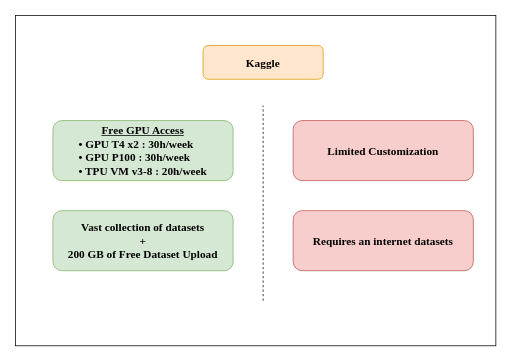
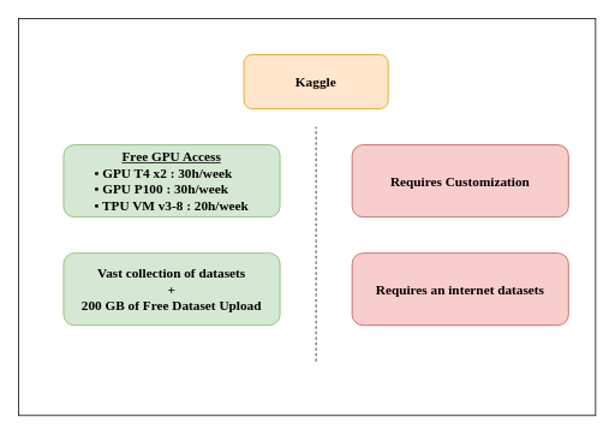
- <mxCell id="3" value="Kaggle" style="rounded=1;whiteSpace=wrap;html=1;fillColor=#ffe6cc;strokeColor=#d79b00;fontFamily=Quicksand;fontSource=https%3A%2F%2Ffonts.googleapis.com%2Fcss%3Ffamily%3DQuicksand;fontStyle=1;fontSize=15;" vertex="1" parent="1"><mxGeometry x="270" y="60" width="160" height="45" as="geometry" /></mxCell>
+ <mxCell id="3" value="Kaggle" style="rounded=1;whiteSpace=wrap;html=1;fillColor=#ffe6cc;strokeColor=#d79b00;fontFamily=Quicksand;fontSource=https%3A%2F%2Ffonts.googleapis.com%2Fcss%3Ffamily%3DQuicksand;fontStyle=1;fontSize=15;" vertex="1" parent="1"><mxGeometry x="270" width="160" height="60" as="geometry" y="60" /></mxCell>
- <mxCell id="7" value="Limited Customization" style="rounded=1;whiteSpace=wrap;html=1;fillColor=#f8cecc;strokeColor=#b85450;fontFamily=Quicksand;fontSource=https%3A%2F%2Ffonts.googleapis.com%2Fcss%3Ffamily%3DQuicksand;fontStyle=1;fontSize=15;" vertex="1" parent="1"><mxGeometry x="390" y="160" width="240" height="80" as="geometry" /></mxCell>
+ <mxCell id="7" value="Requires Customization" style="rounded=1;whiteSpace=wrap;html=1;fillColor=#f8cecc;strokeColor=#b85450;fontFamily=Quicksand;fontSource=https%3A%2F%2Ffonts.googleapis.com%2Fcss%3Ffamily%3DQuicksand;fontStyle=1;fontSize=15;" vertex="1" parent="1"><mxGeometry x="390" y="160" width="240" height="80" as="geometry" /></mxCell>
